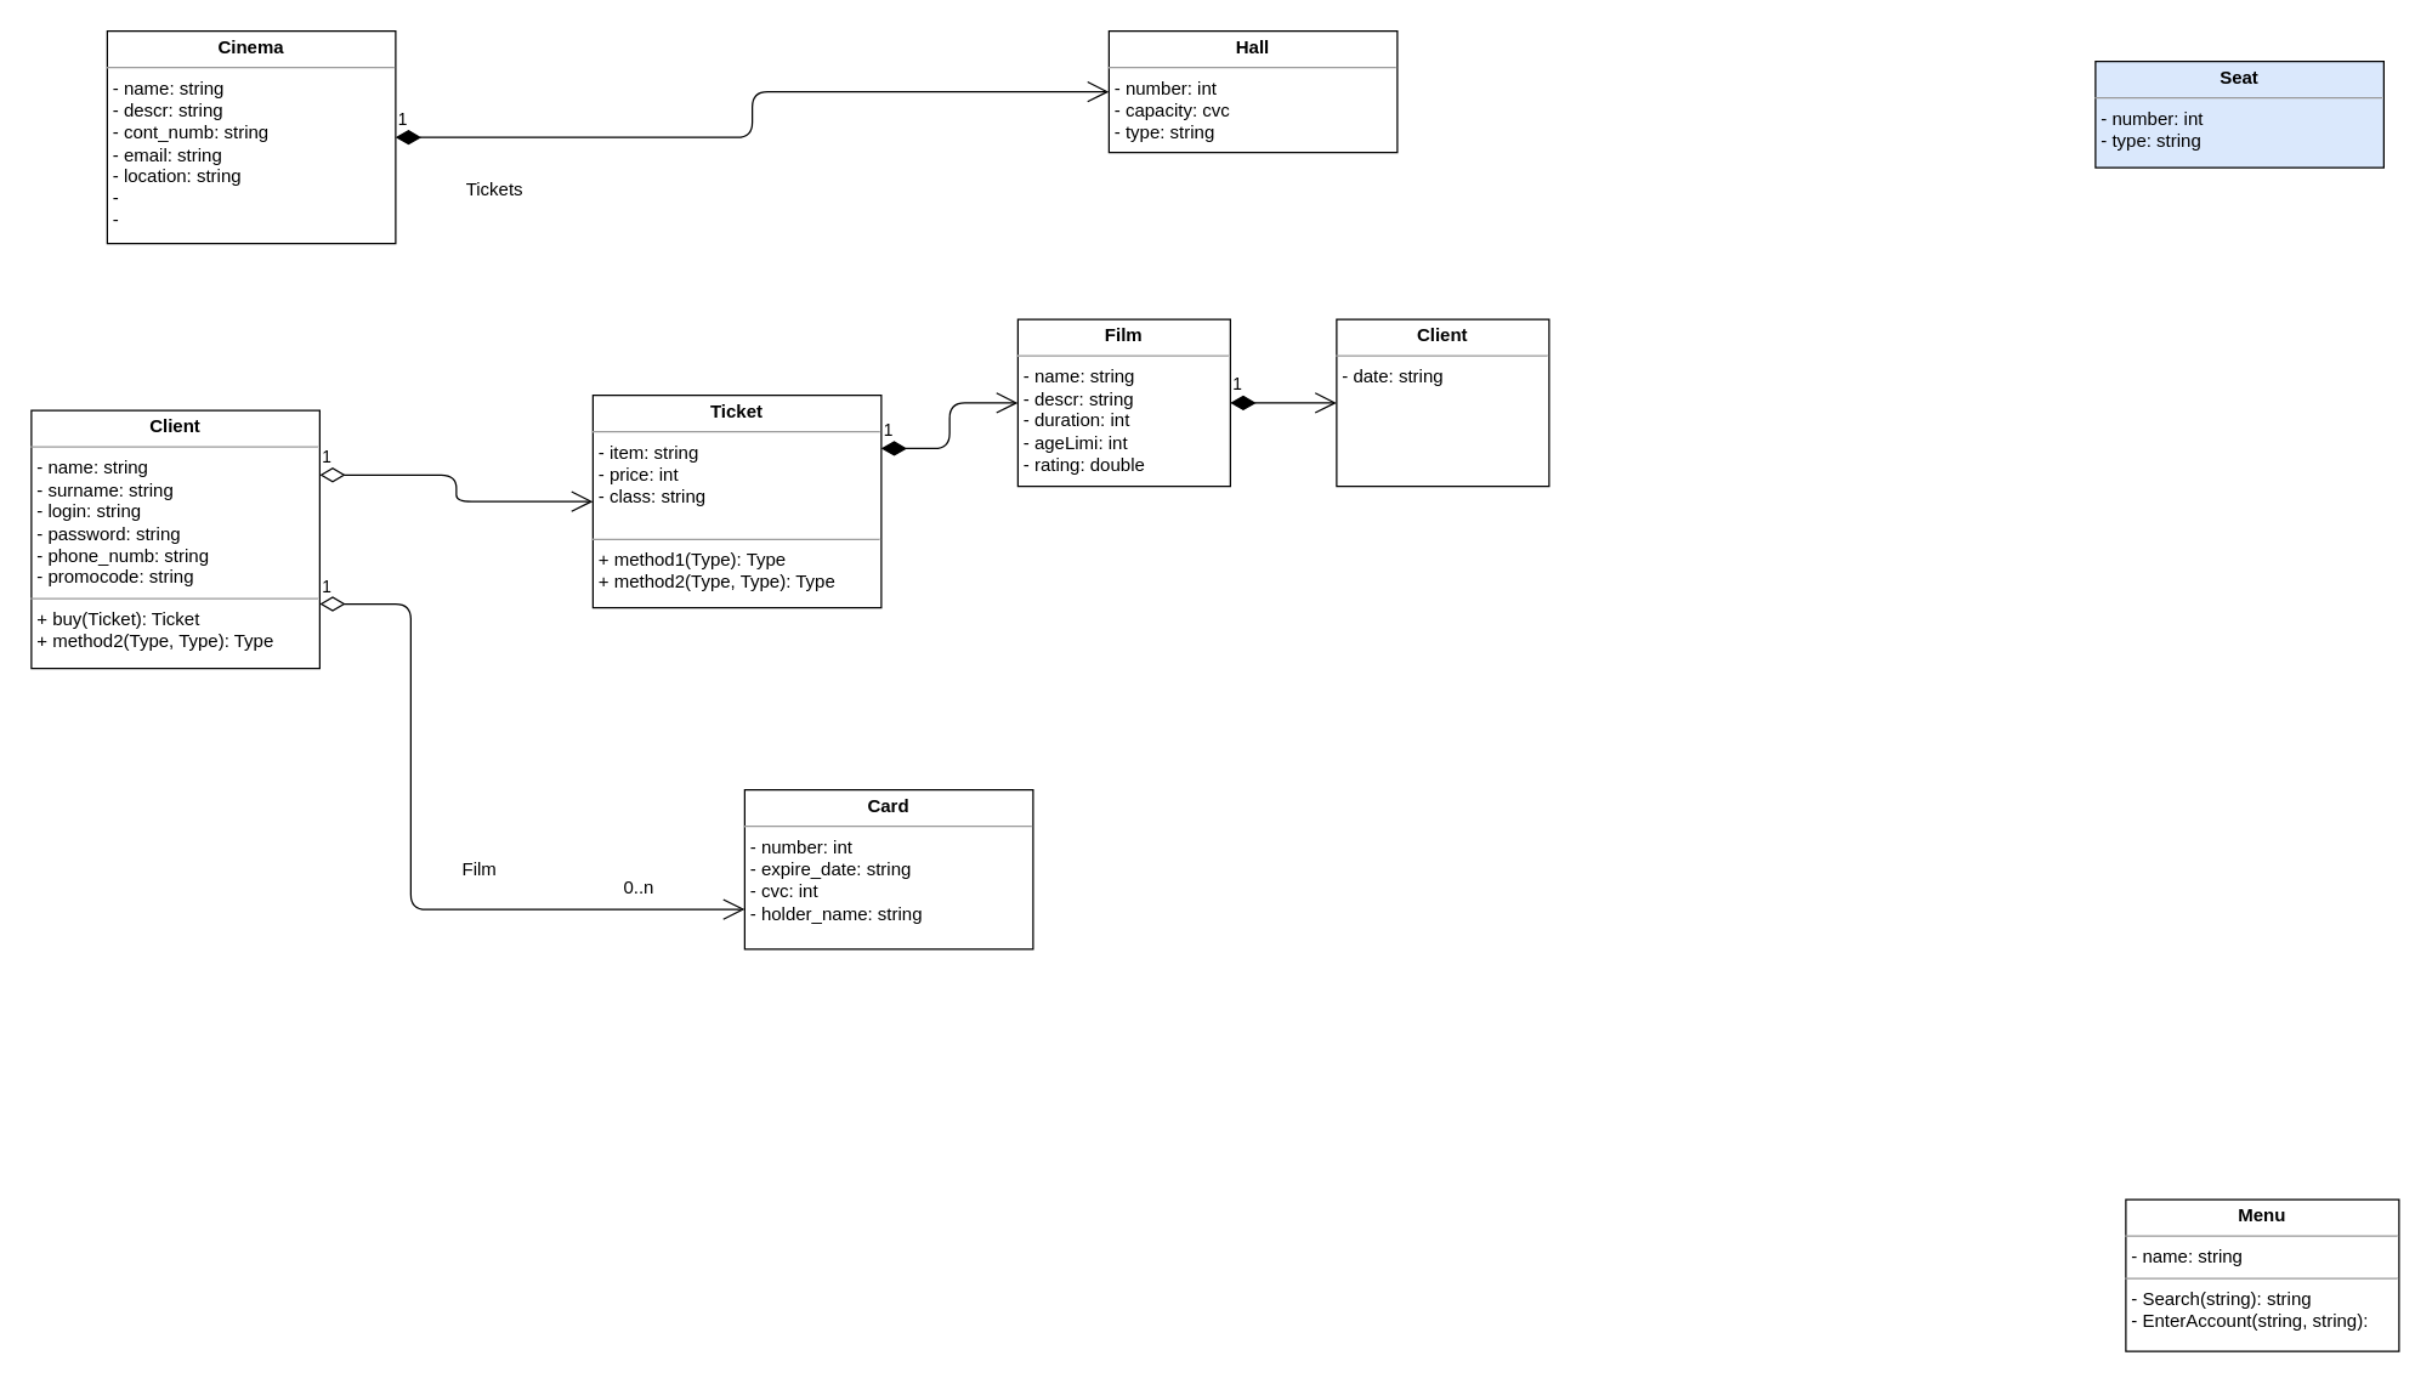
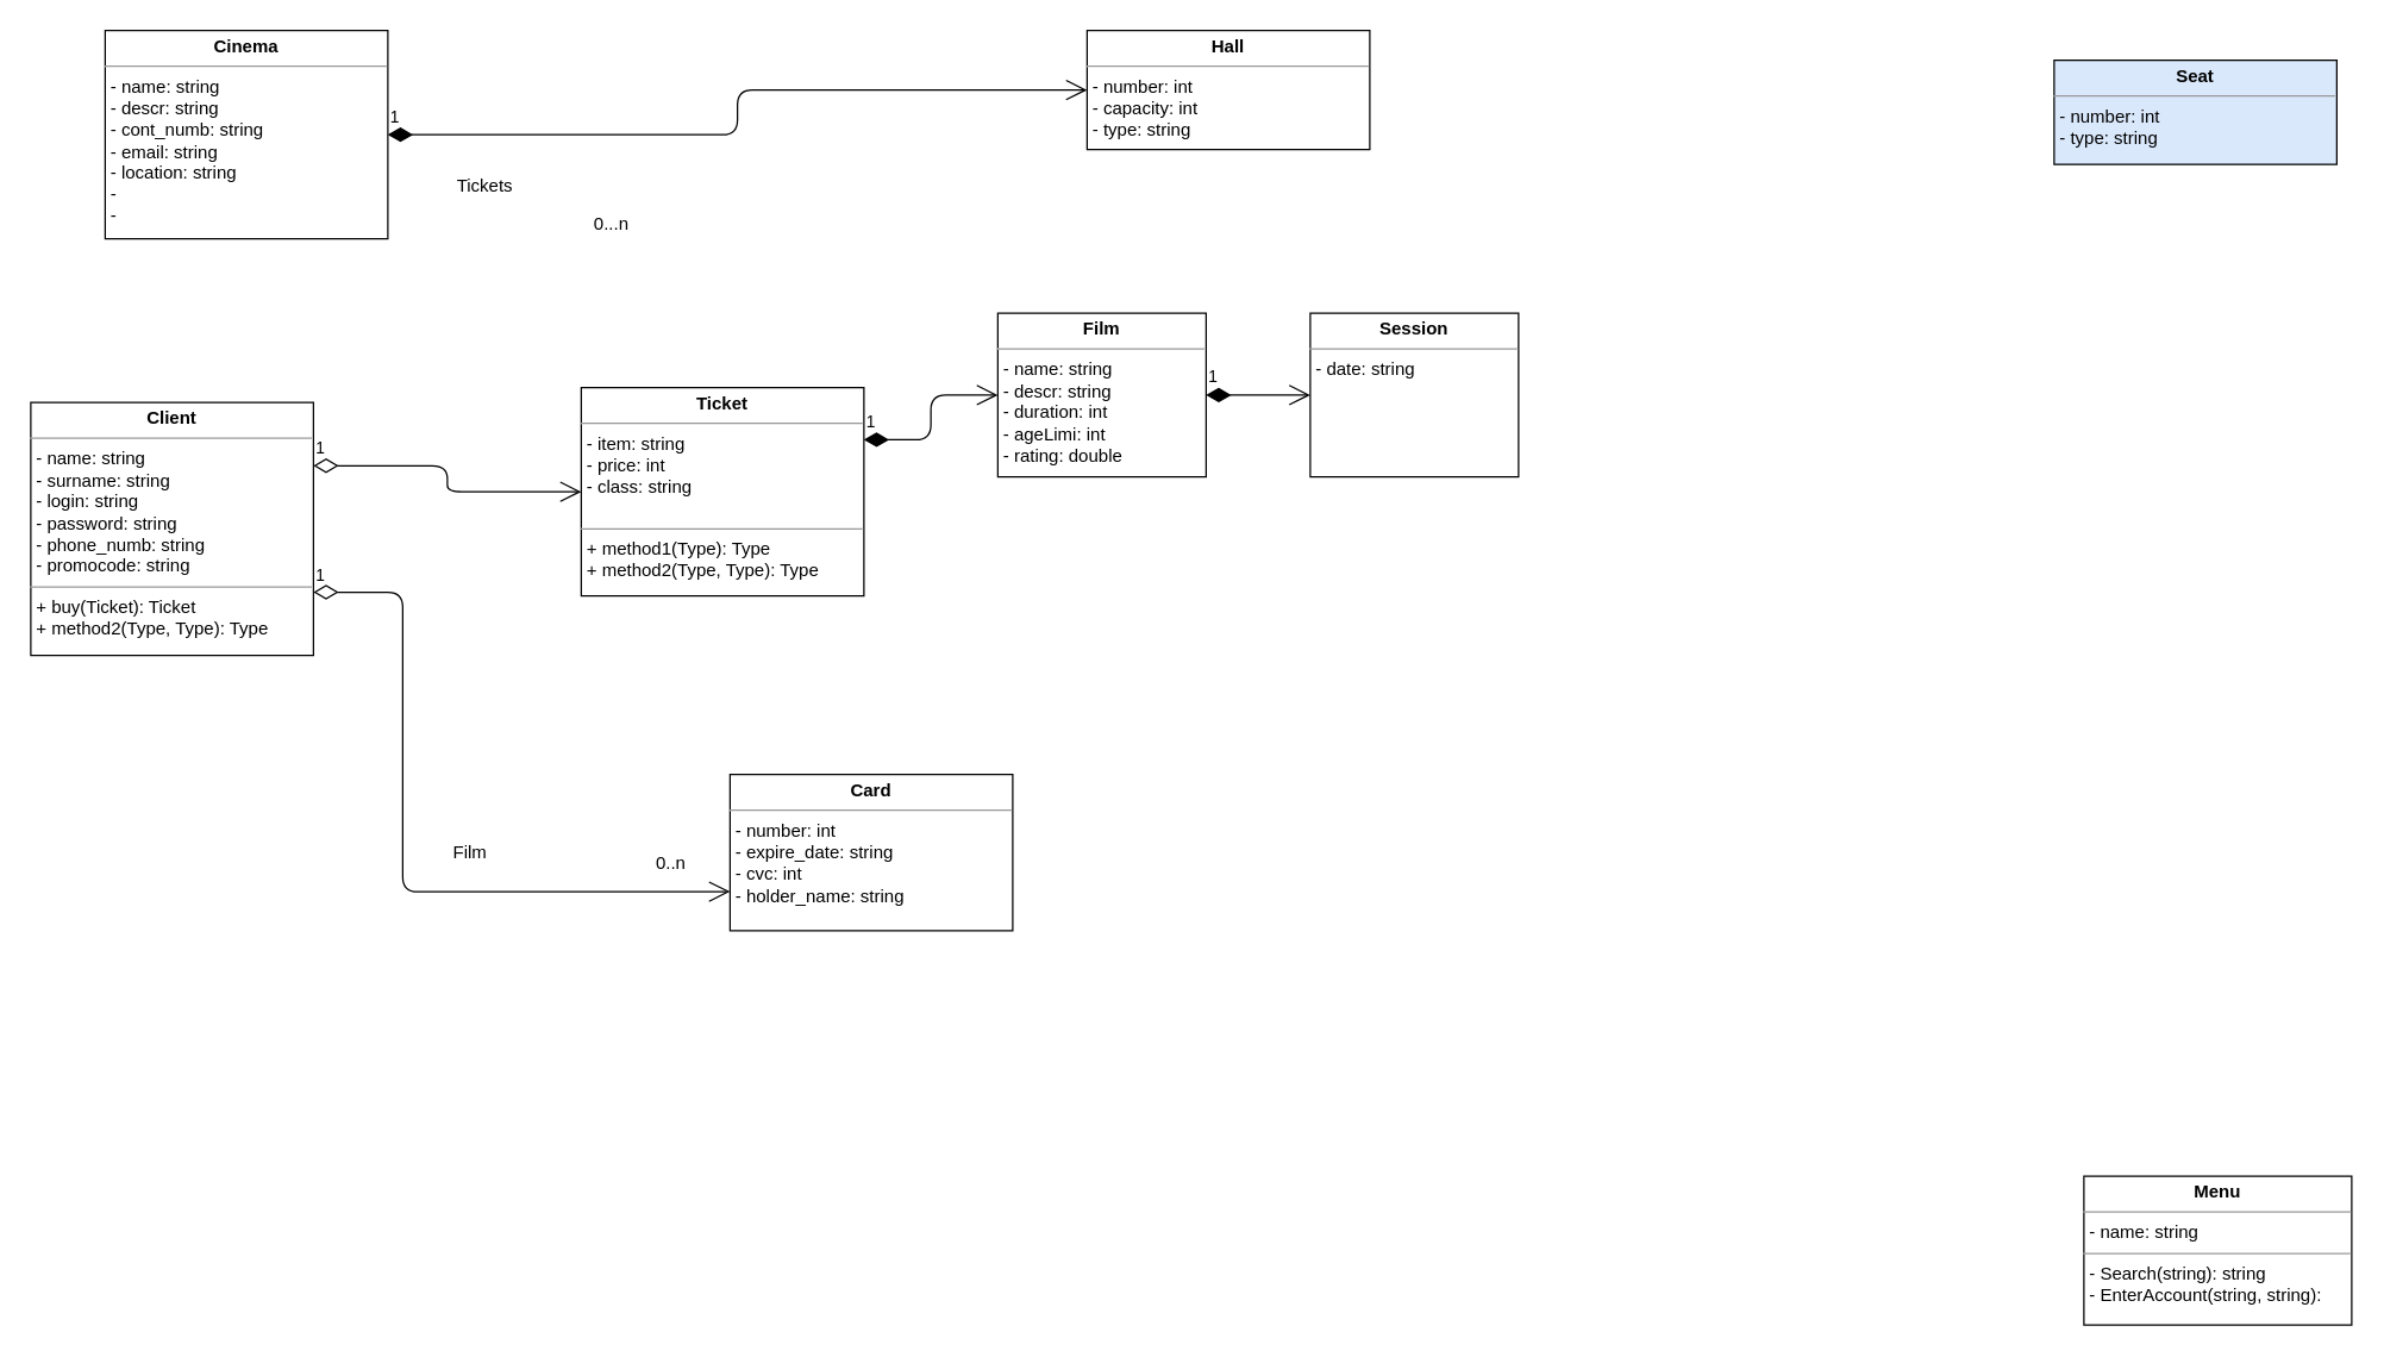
- <mxCell id="12" value="&lt;p style=&quot;margin: 0px ; margin-top: 4px ; text-align: center&quot;&gt;&lt;b&gt;Hall&lt;/b&gt;&lt;/p&gt;&lt;hr size=&quot;1&quot;&gt;&lt;p style=&quot;margin: 0px ; margin-left: 4px&quot;&gt;- number: int&lt;br&gt;- capacity: cvc&lt;/p&gt;&lt;p style=&quot;margin: 0px ; margin-left: 4px&quot;&gt;- type: string&lt;/p&gt;" style="verticalAlign=top;align=left;overflow=fill;fontSize=12;fontFamily=Helvetica;html=1;" vertex="1" parent="1"><mxGeometry x="730" y="20" width="190" height="80" as="geometry" /></mxCell>
+ <mxCell id="12" value="&lt;p style=&quot;margin: 0px ; margin-top: 4px ; text-align: center&quot;&gt;&lt;b&gt;Hall&lt;/b&gt;&lt;/p&gt;&lt;hr size=&quot;1&quot;&gt;&lt;p style=&quot;margin: 0px ; margin-left: 4px&quot;&gt;- number: int&lt;br&gt;- capacity: int&lt;/p&gt;&lt;p style=&quot;margin: 0px ; margin-left: 4px&quot;&gt;- type: string&lt;/p&gt;" style="verticalAlign=top;align=left;overflow=fill;fontSize=12;fontFamily=Helvetica;html=1;" vertex="1" parent="1"><mxGeometry x="730" y="20" width="190" height="80" as="geometry" /></mxCell>
+ <mxCell id="9" value="0...n" style="text;html=1;align=center;verticalAlign=middle;resizable=0;points=[];autosize=1;" vertex="1" parent="1"><mxGeometry x="390" y="140" width="40" height="20" as="geometry" /></mxCell>
- <mxCell id="16" value="&lt;p style=&quot;margin: 0px ; margin-top: 4px ; text-align: center&quot;&gt;&lt;b&gt;Client&lt;/b&gt;&lt;/p&gt;&lt;hr size=&quot;1&quot;&gt;&lt;p style=&quot;margin: 0px ; margin-left: 4px&quot;&gt;- date: string&lt;/p&gt;" style="verticalAlign=top;align=left;overflow=fill;fontSize=12;fontFamily=Helvetica;html=1;" vertex="1" parent="1"><mxGeometry x="880" y="210" width="140" height="110" as="geometry" /></mxCell>
+ <mxCell id="16" value="&lt;p style=&quot;margin: 0px ; margin-top: 4px ; text-align: center&quot;&gt;&lt;b&gt;Session&lt;/b&gt;&lt;/p&gt;&lt;hr size=&quot;1&quot;&gt;&lt;p style=&quot;margin: 0px ; margin-left: 4px&quot;&gt;- date: string&lt;/p&gt;" style="verticalAlign=top;align=left;overflow=fill;fontSize=12;fontFamily=Helvetica;html=1;" vertex="1" parent="1"><mxGeometry x="880" y="210" width="140" height="110" as="geometry" /></mxCell>
- <mxCell id="7" value="0..n" style="text;html=1;align=center;verticalAlign=middle;resizable=0;points=[];autosize=1;" vertex="1" parent="1"><mxGeometry x="400" y="575" width="40" height="20" as="geometry" /></mxCell>
+ <mxCell id="7" value="0..n" style="text;html=1;align=center;verticalAlign=middle;resizable=0;points=[];autosize=1;" vertex="1" parent="1"><mxGeometry x="430" y="570" width="40" height="20" as="geometry" /></mxCell>
